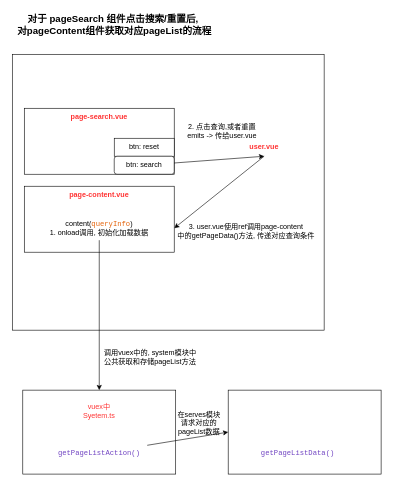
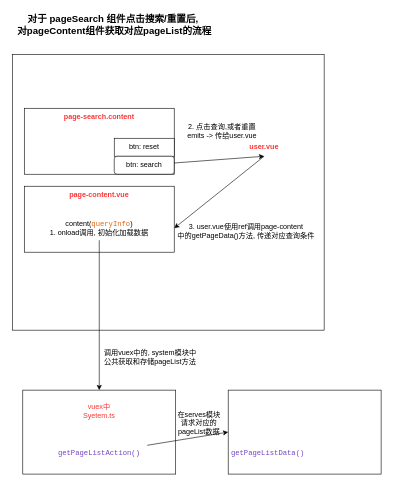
- <mxCell id="6" value="&lt;b&gt;&lt;font color=&quot;#ff3333&quot;&gt;page-search.vue&lt;/font&gt;&lt;/b&gt;" style="text;html=1;strokeColor=none;fillColor=none;align=center;verticalAlign=middle;whiteSpace=wrap;rounded=0;" parent="1" vertex="1"><mxGeometry x="40" y="180" width="250" height="30" as="geometry" /></mxCell>
+ <mxCell id="6" value="&lt;b&gt;&lt;font color=&quot;#ff3333&quot;&gt;page-search.content&lt;/font&gt;&lt;/b&gt;" style="text;html=1;strokeColor=none;fillColor=none;align=center;verticalAlign=middle;whiteSpace=wrap;rounded=0;" parent="1" vertex="1"><mxGeometry x="40" y="180" width="250" height="30" as="geometry" /></mxCell>
- <mxCell id="24" value="&lt;meta charset=&quot;utf-8&quot;&gt;&lt;span style=&quot;color: rgb(111, 66, 193); font-family: menlo, monaco, &amp;quot;courier new&amp;quot;, monospace; font-size: 12px; font-style: normal; font-weight: 400; letter-spacing: normal; text-align: center; text-indent: 0px; text-transform: none; word-spacing: 0px; background-color: rgb(255, 255, 255); display: inline; float: none;&quot;&gt;getPageListData()&lt;/span&gt;" style="text;whiteSpace=wrap;html=1;fontColor=#000000;" parent="1" vertex="1"><mxGeometry x="432.5" y="740" width="150" height="30" as="geometry" /></mxCell>
+ <mxCell id="24" value="&lt;meta charset=&quot;utf-8&quot;&gt;&lt;span style=&quot;color: rgb(111, 66, 193); font-family: menlo, monaco, &amp;quot;courier new&amp;quot;, monospace; font-size: 12px; font-style: normal; font-weight: 400; letter-spacing: normal; text-align: center; text-indent: 0px; text-transform: none; word-spacing: 0px; background-color: rgb(255, 255, 255); display: inline; float: none;&quot;&gt;getPageListData()&lt;/span&gt;" style="text;whiteSpace=wrap;html=1;fontColor=#000000;" parent="1" vertex="1"><mxGeometry x="382.5" y="740" width="150" height="30" as="geometry" /></mxCell>
